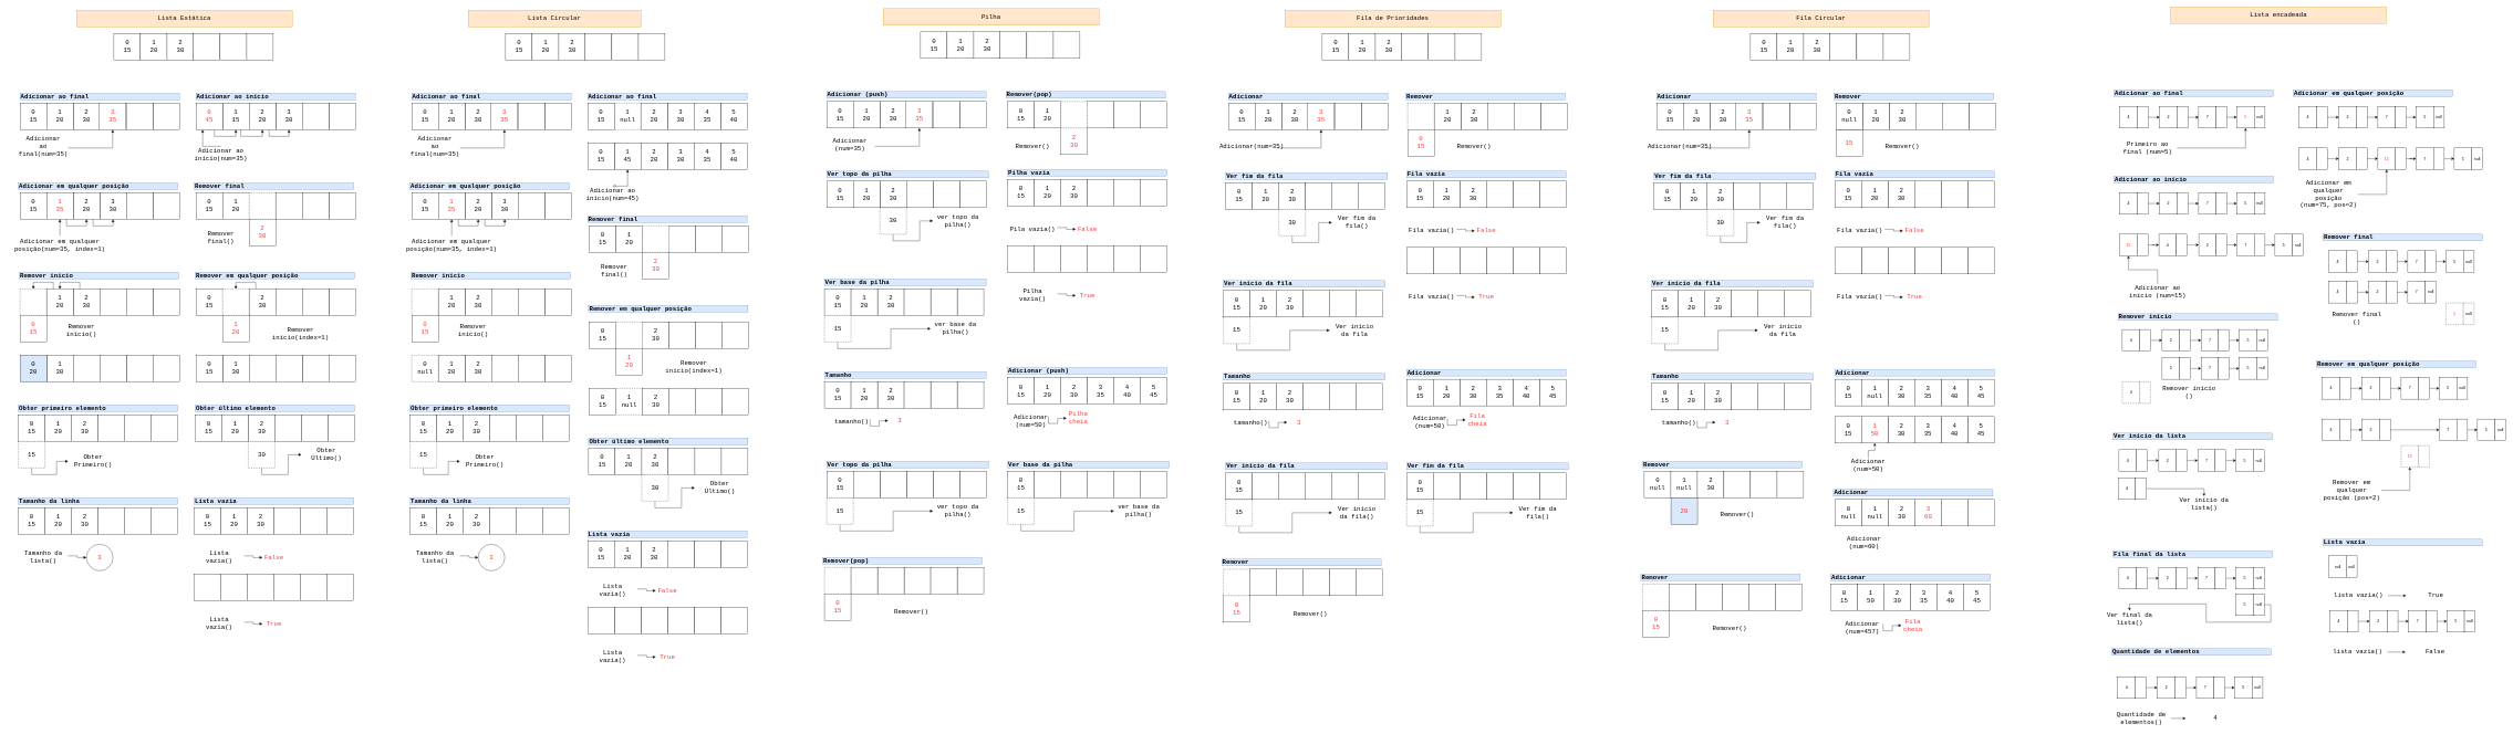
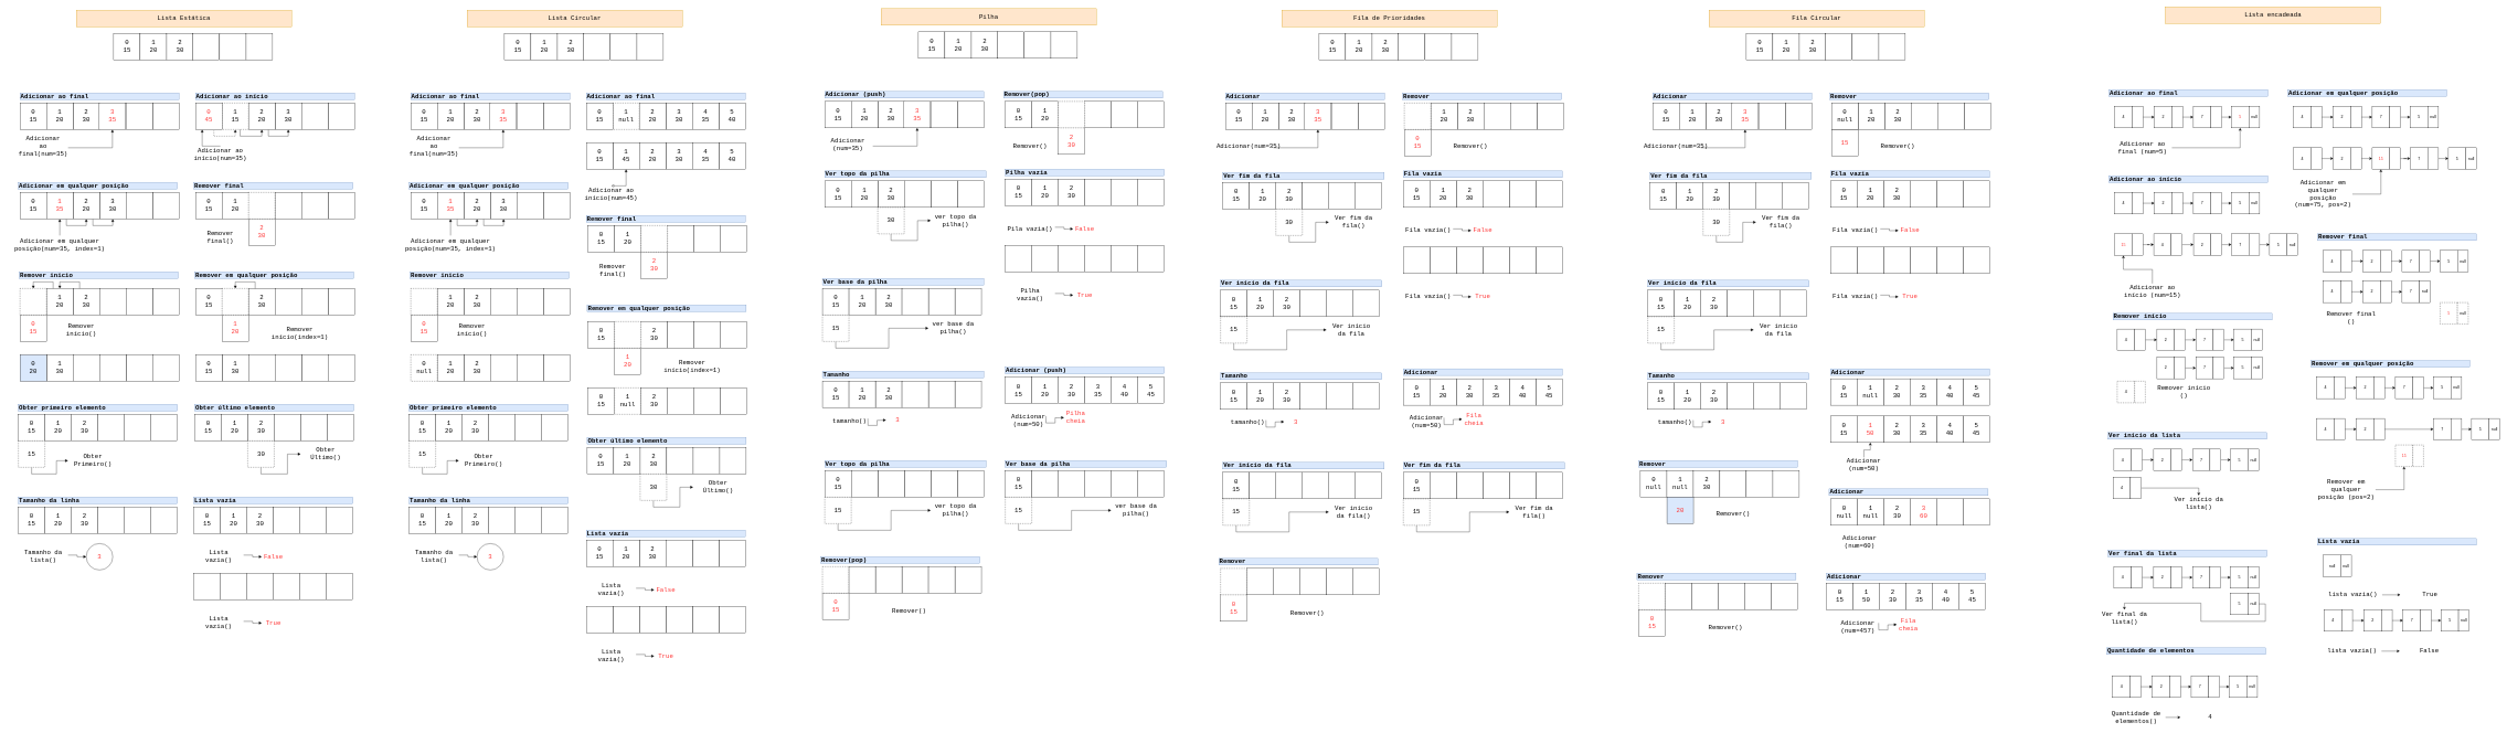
- <mxCell id="141" value="Lista Circular" style="text;html=1;strokeColor=#d79b00;fillColor=#ffe6cc;align=center;verticalAlign=middle;whiteSpace=wrap;rounded=0;fontFamily=Courier New;fontSize=19;" parent="1" vertex="1"><mxGeometry x="1410" y="30" width="520" height="50" as="geometry" /></mxCell>
+ <mxCell id="141" value="Lista Circular" style="text;html=1;strokeColor=#d79b00;fillColor=#ffe6cc;align=center;verticalAlign=middle;whiteSpace=wrap;rounded=0;fontFamily=Courier New;fontSize=19;" parent="1" vertex="1"><mxGeometry x="1410" y="30" width="650" height="50" as="geometry" /></mxCell>
- <mxCell id="24" value="1&lt;div&gt;15&lt;br&gt;&lt;/div&gt;" style="whiteSpace=wrap;html=1;aspect=fixed;fontFamily=Courier New;fontSize=19;" parent="1" vertex="1"><mxGeometry x="670" y="310" width="80" height="80" as="geometry" /></mxCell>
+ <mxCell id="24" value="1&lt;div&gt;15&lt;br&gt;&lt;/div&gt;" style="whiteSpace=wrap;html=1;aspect=fixed;fontFamily=Courier New;fontSize=19;dashed=1;" parent="1" vertex="1"><mxGeometry x="670" y="310" width="80" height="80" as="geometry" /></mxCell>
- <mxCell id="23" style="edgeStyle=orthogonalEdgeStyle;rounded=0;orthogonalLoop=1;jettySize=auto;html=1;exitX=0.5;exitY=1;exitDx=0;exitDy=0;entryX=0.691;entryY=1.013;entryDx=0;entryDy=0;entryPerimeter=0;startArrow=block;startFill=1;endArrow=none;endFill=0;fontFamily=Courier New;fontSize=19;fontColor=#FF3333;" parent="1" source="24" target="30" edge="1"><mxGeometry relative="1" as="geometry" /></mxCell>
+ <mxCell id="23" style="edgeStyle=orthogonalEdgeStyle;rounded=0;orthogonalLoop=1;jettySize=auto;html=1;exitX=0.5;exitY=1;exitDx=0;exitDy=0;entryX=0.691;entryY=1.013;entryDx=0;entryDy=0;entryPerimeter=0;startArrow=block;startFill=1;endArrow=none;endFill=0;fontFamily=Courier New;fontSize=19;fontColor=#FF3333;dashed=1;" parent="1" source="24" target="30" edge="1"><mxGeometry relative="1" as="geometry" /></mxCell>
- <mxCell id="627" value="Primeiro ao final (num=5)" style="text;html=1;strokeColor=none;fillColor=none;align=center;verticalAlign=middle;whiteSpace=wrap;rounded=0;fontFamily=Courier New;fontSize=19;" parent="1" vertex="1"><mxGeometry x="6380" y="420" width="177.5" height="50" as="geometry" /></mxCell>
+ <mxCell id="627" value="Adicionar ao final (num=5)" style="text;html=1;strokeColor=none;fillColor=none;align=center;verticalAlign=middle;whiteSpace=wrap;rounded=0;fontFamily=Courier New;fontSize=19;" parent="1" vertex="1"><mxGeometry x="6380" y="420" width="177.5" height="50" as="geometry" /></mxCell>
- <mxCell id="773" value="Fila final da lista" style="text;html=1;strokeColor=#6c8ebf;fillColor=#dae8fc;align=left;verticalAlign=middle;whiteSpace=wrap;rounded=0;fontFamily=Courier New;fontSize=19;fontStyle=1" vertex="1" parent="1"><mxGeometry x="6365" y="1660" width="480" height="20" as="geometry" /></mxCell>
+ <mxCell id="773" value="Ver final da lista" style="text;html=1;strokeColor=#6c8ebf;fillColor=#dae8fc;align=left;verticalAlign=middle;whiteSpace=wrap;rounded=0;fontFamily=Courier New;fontSize=19;fontStyle=1" vertex="1" parent="1"><mxGeometry x="6365" y="1660" width="480" height="20" as="geometry" /></mxCell>
